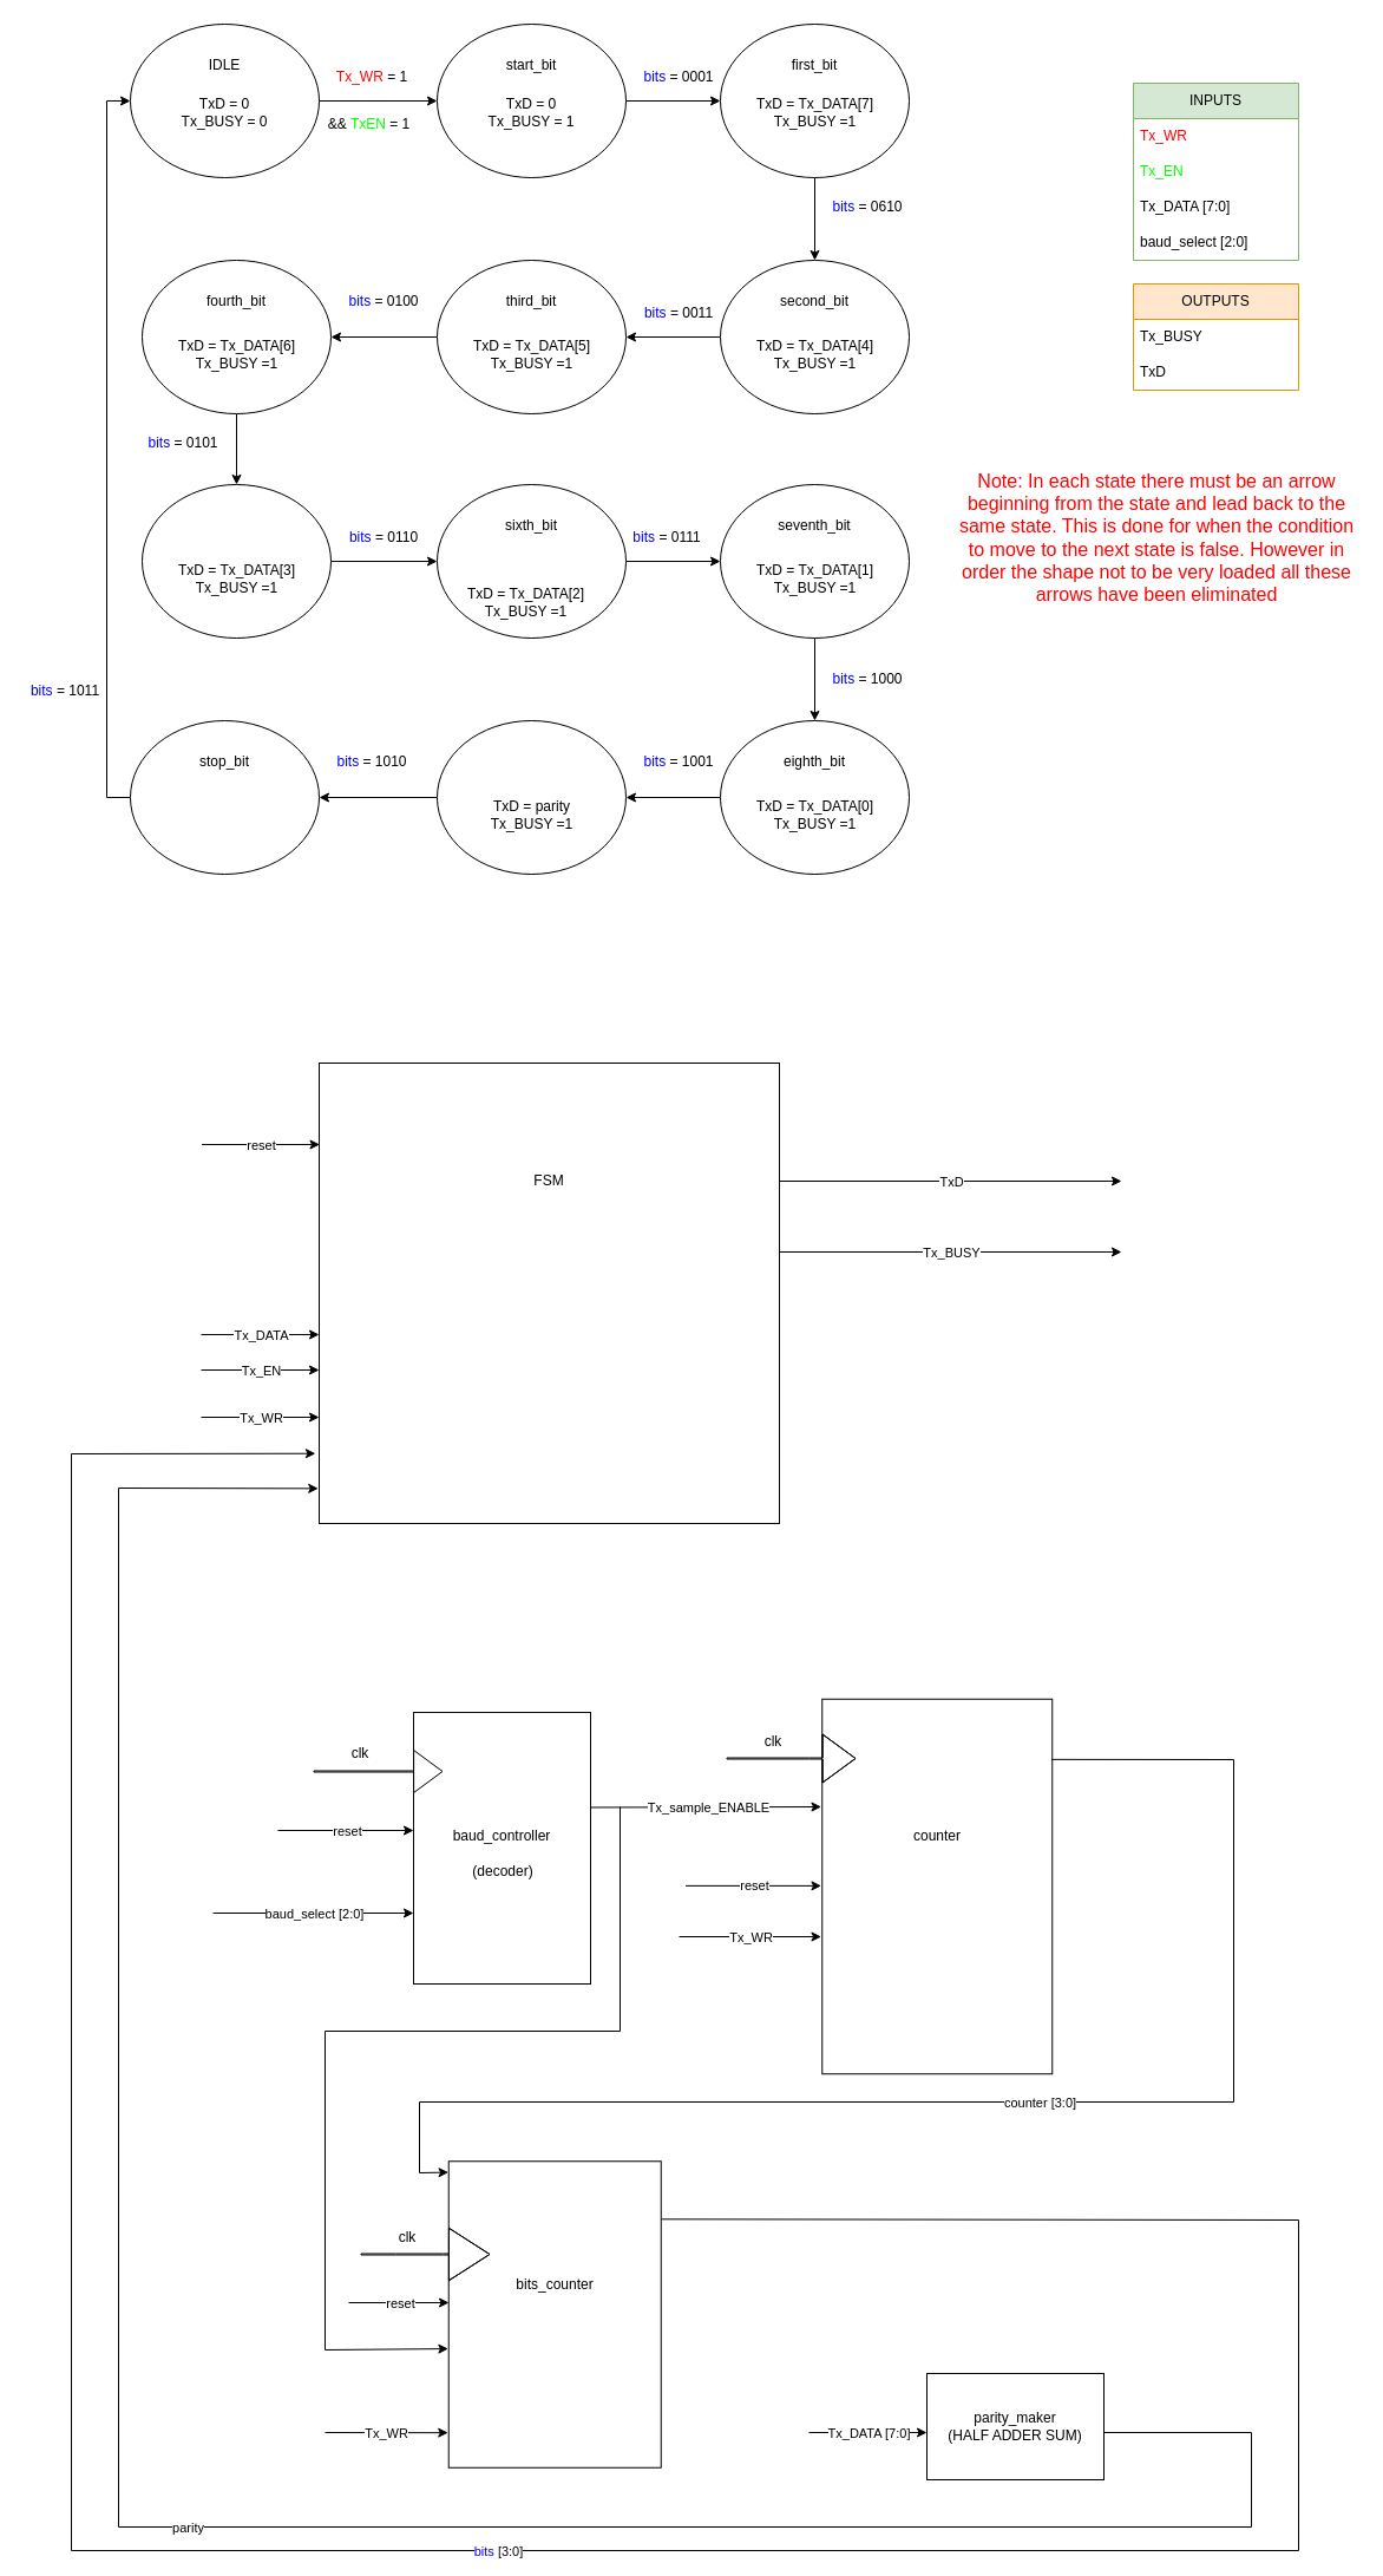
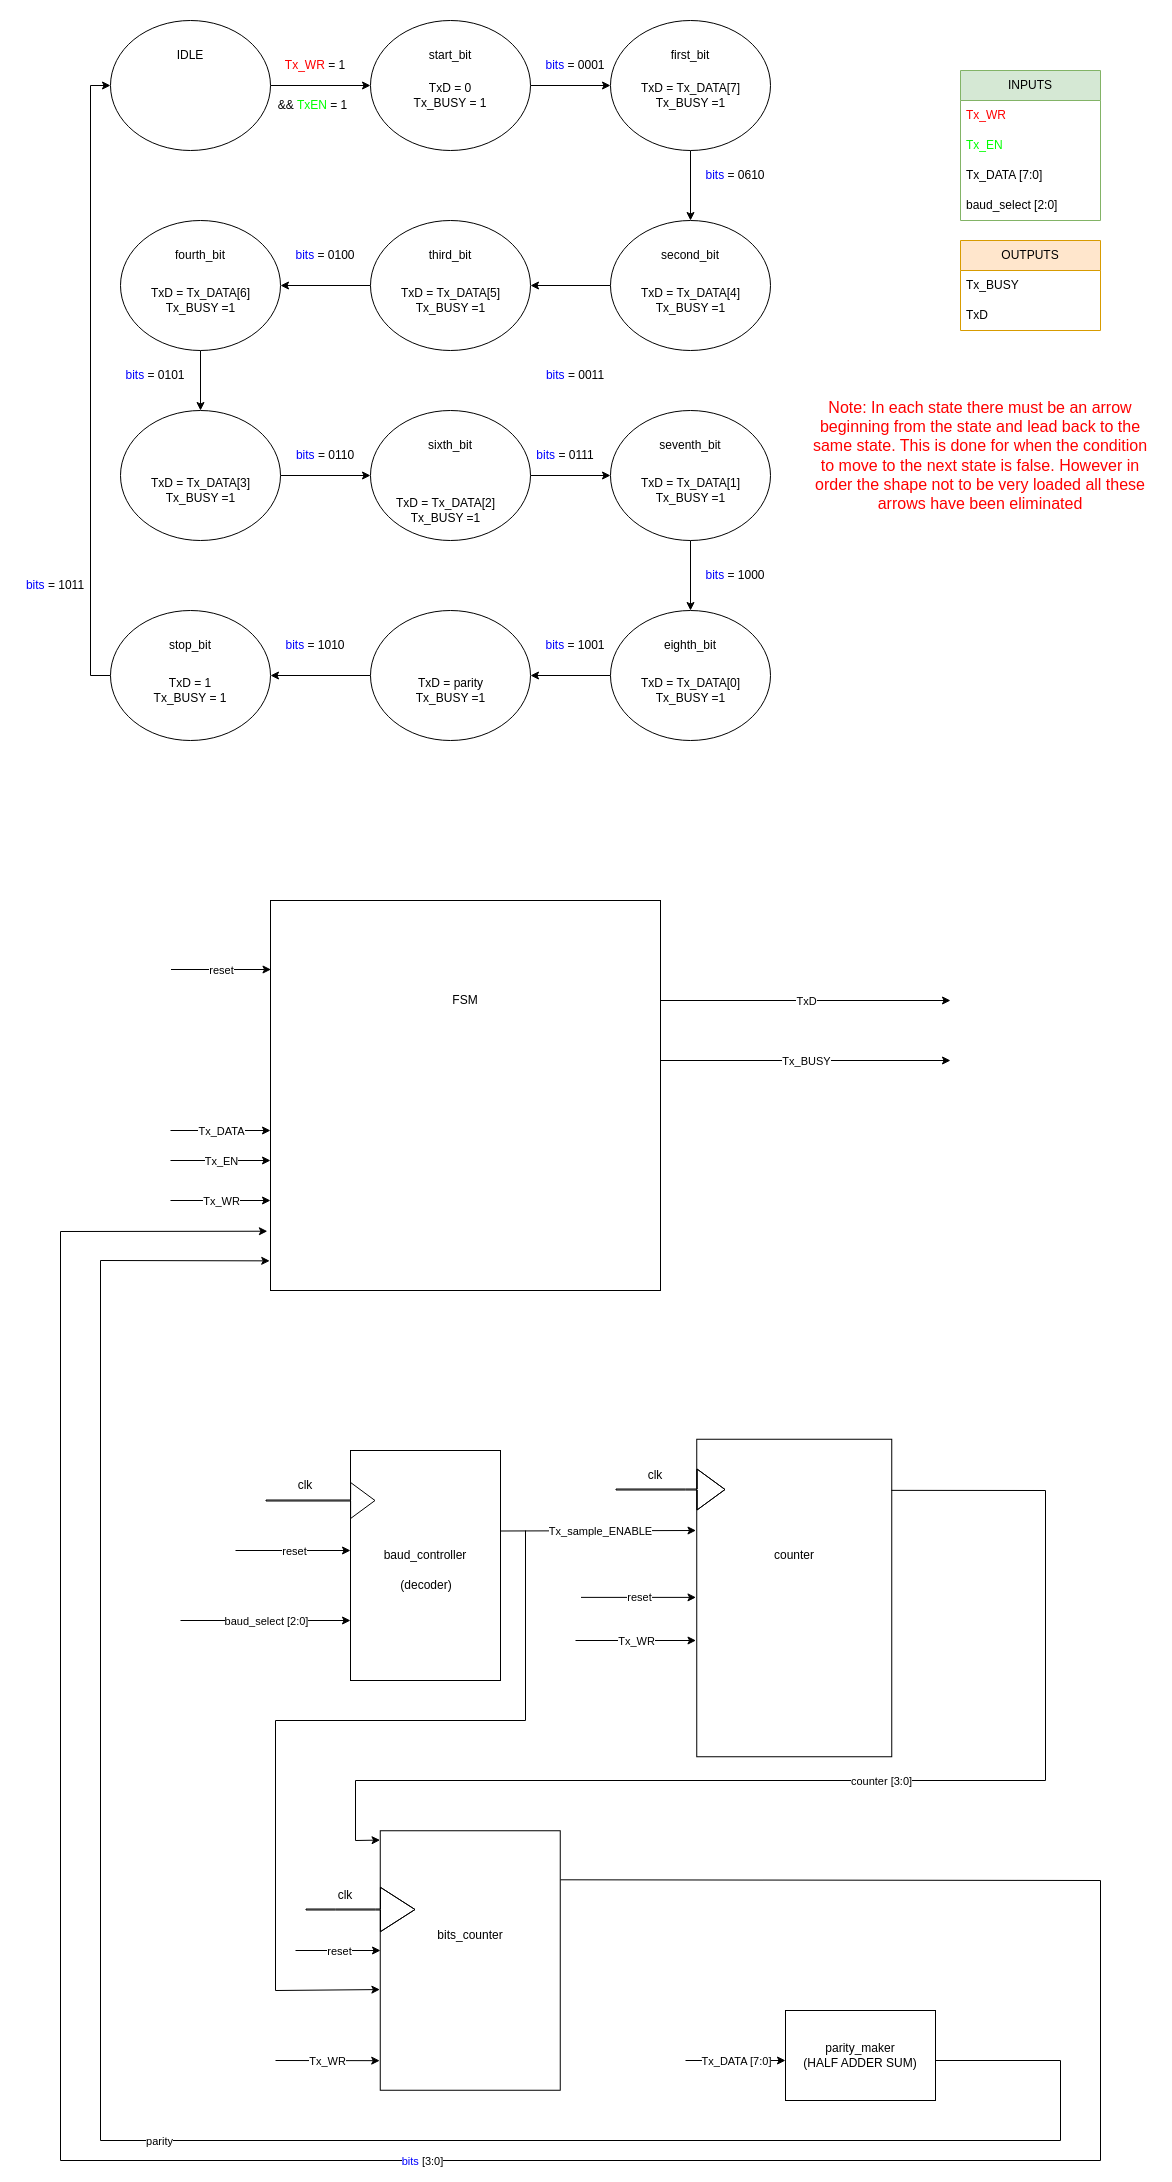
- <mxCell id="5" value="TxD = 0&lt;br&gt;Tx_BUSY = 0" style="text;html=1;strokeColor=none;fillColor=none;align=center;verticalAlign=middle;whiteSpace=wrap;rounded=0;" parent="1" vertex="1"><mxGeometry x="140" y="80" width="100" height="30" as="geometry" /></mxCell>
- <mxCell id="52" value="&lt;font color=&quot;#0000ff&quot;&gt;bits&lt;/font&gt; = 0011" style="text;html=1;strokeColor=none;fillColor=none;align=center;verticalAlign=middle;whiteSpace=wrap;rounded=0;" parent="1" vertex="1"><mxGeometry x="540" y="250" width="70" height="30" as="geometry" /></mxCell>
+ <mxCell id="52" value="&lt;font color=&quot;#0000ff&quot;&gt;bits&lt;/font&gt; = 0011" style="text;html=1;strokeColor=none;fillColor=none;align=center;verticalAlign=middle;whiteSpace=wrap;rounded=0;" parent="1" vertex="1"><mxGeometry x="540" y="360" width="70" height="30" as="geometry" /></mxCell>
+ <mxCell id="40" value="TxD = 1&lt;br&gt;Tx_BUSY = 1" style="text;html=1;strokeColor=none;fillColor=none;align=center;verticalAlign=middle;whiteSpace=wrap;rounded=0;" parent="1" vertex="1"><mxGeometry x="150" y="675" width="80" height="30" as="geometry" /></mxCell>
